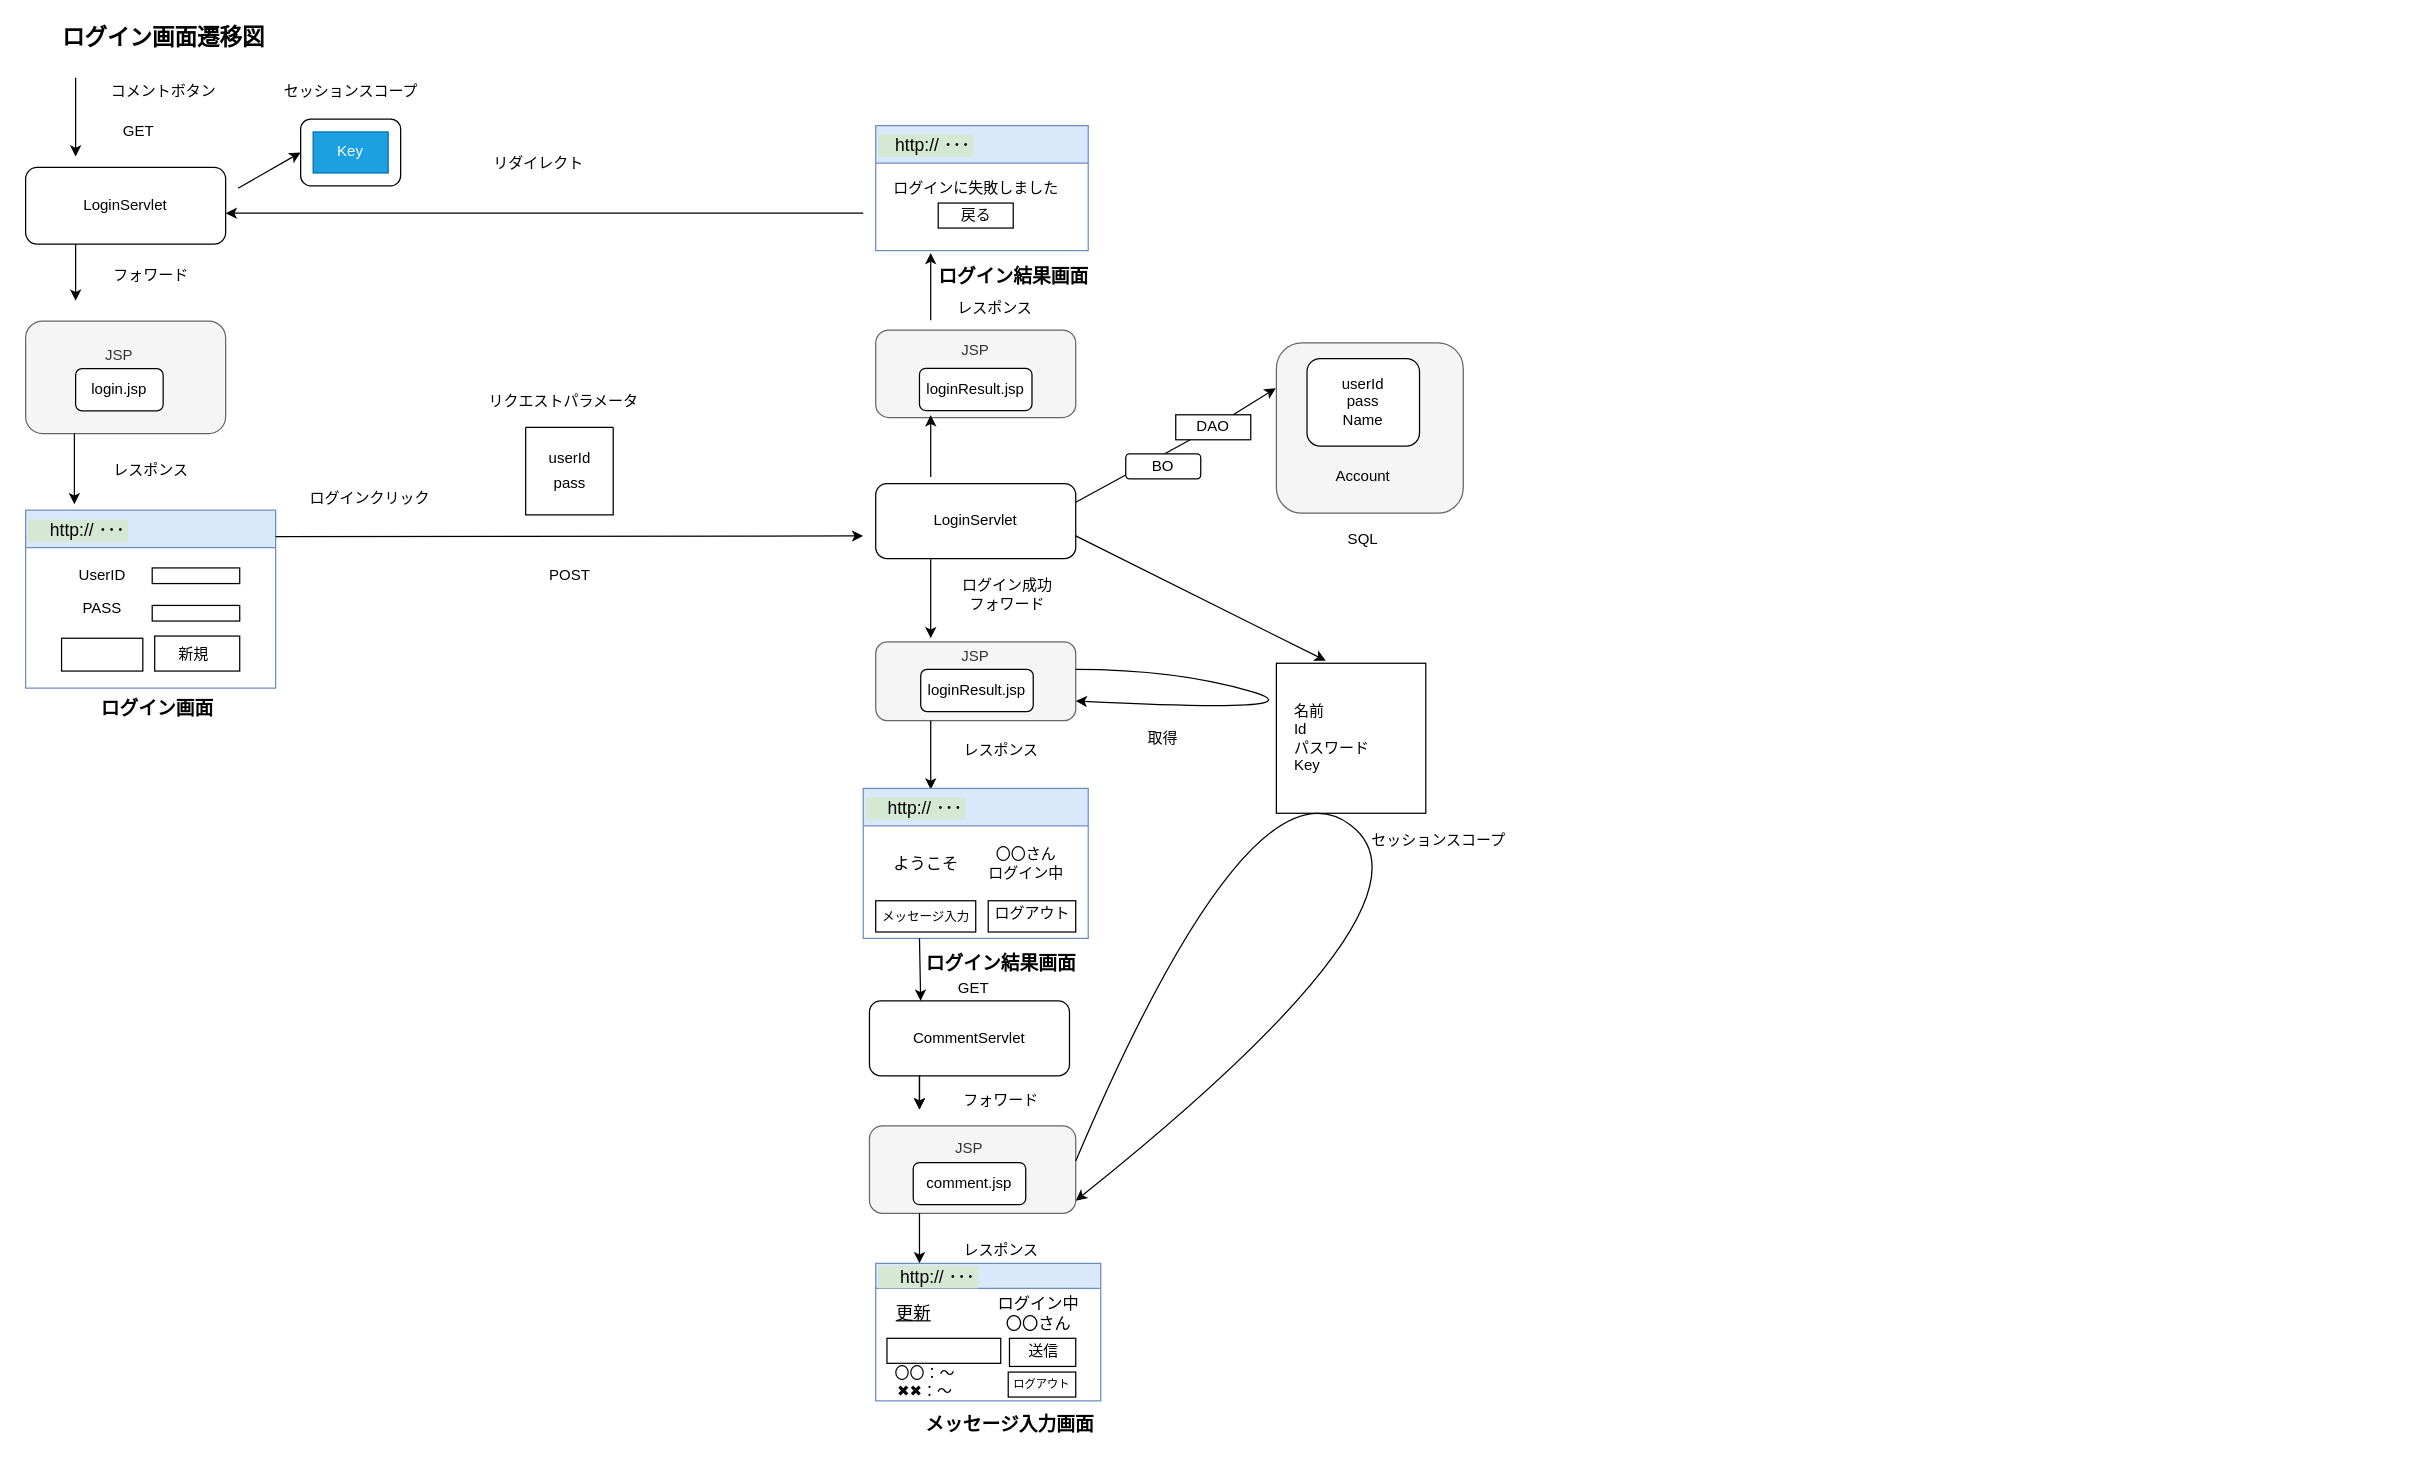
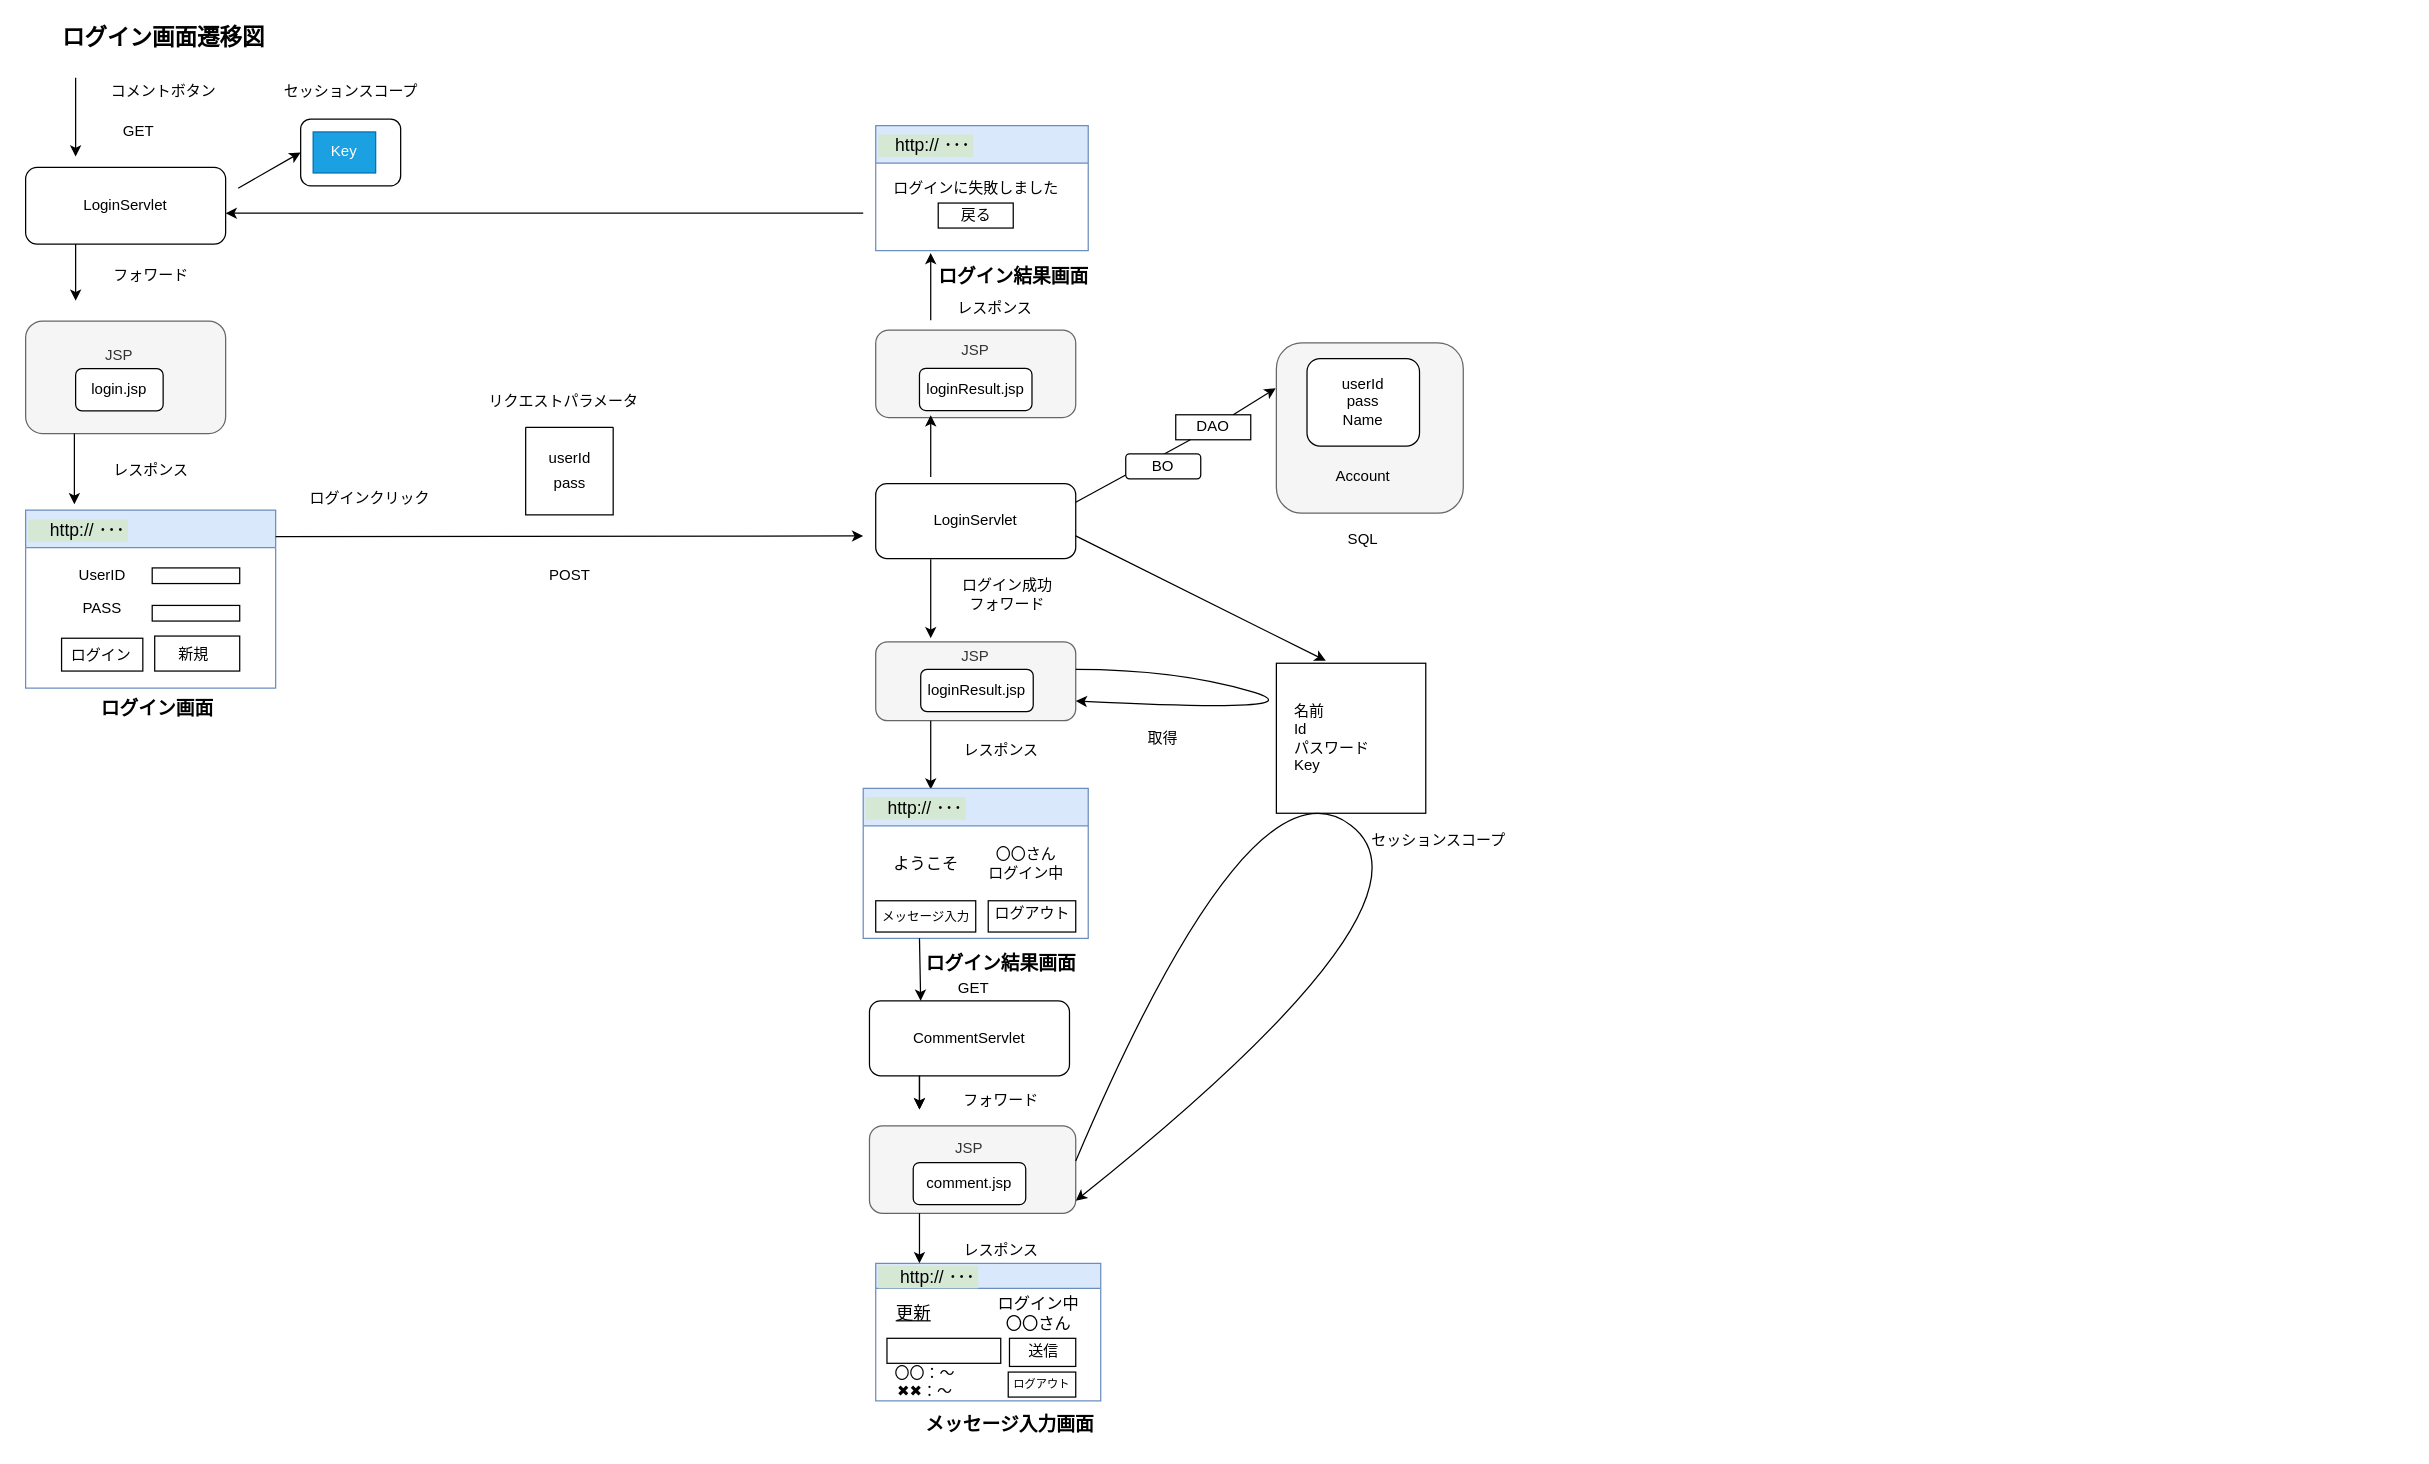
- <mxCell id="82" value="Key" style="rounded=0;whiteSpace=wrap;html=1;fillColor=#1ba1e2;fontColor=#ffffff;strokeColor=#006EAF;" parent="1" vertex="1"><mxGeometry x="250" y="105" width="60" height="32.82" as="geometry" /></mxCell>
+ <mxCell id="82" value="Key" style="rounded=0;whiteSpace=wrap;html=1;fillColor=#1ba1e2;fontColor=#ffffff;strokeColor=#006EAF;" parent="1" vertex="1"><mxGeometry x="250" y="105" width="50" height="32.82" as="geometry" /></mxCell>
- <mxCell id="72" value="&lt;span&gt;リダイレクト&lt;/span&gt;" style="text;html=1;align=center;verticalAlign=middle;resizable=0;points=[];autosize=1;strokeColor=none;fillColor=none;" parent="1" vertex="1"><mxGeometry x="385" y="120" width="90" height="20" as="geometry" /></mxCell>
+ <mxCell id="80" value="ログイン" style="text;html=1;align=center;verticalAlign=middle;resizable=0;points=[];autosize=1;strokeColor=none;fillColor=none;" parent="1" vertex="1"><mxGeometry x="50.25" y="513.75" width="60" height="20" as="geometry" /></mxCell>
